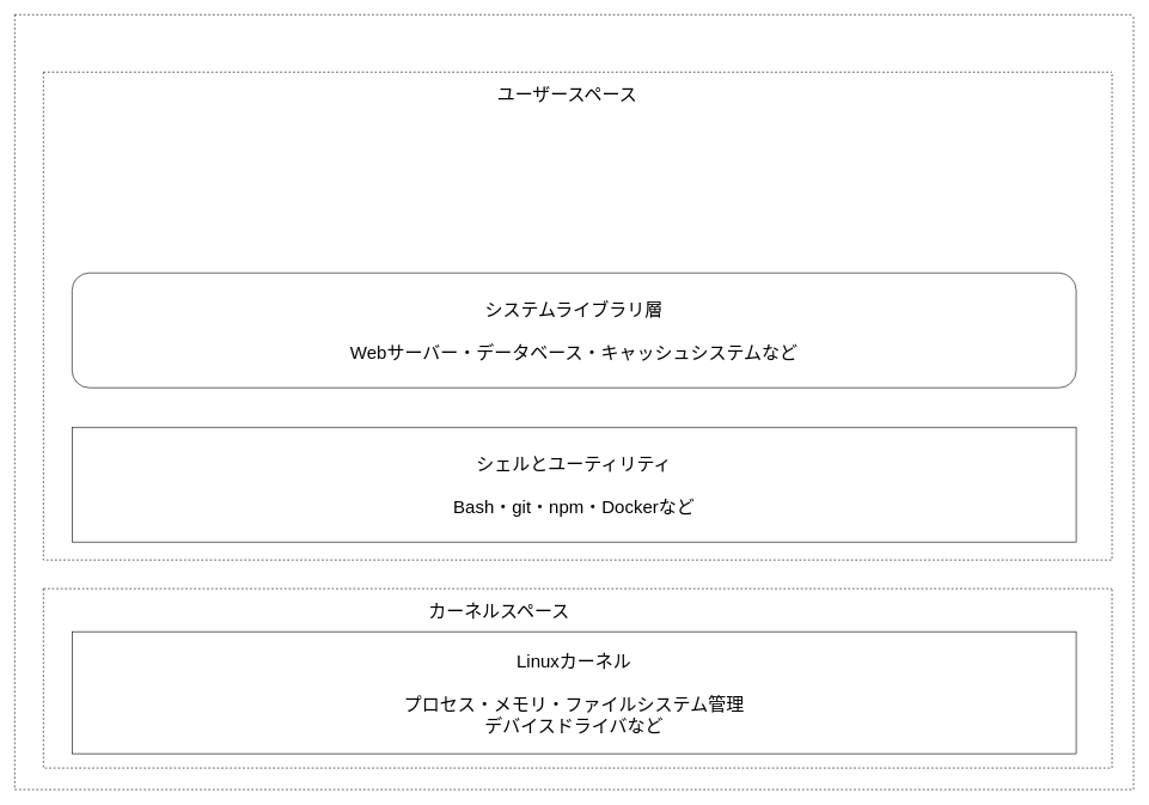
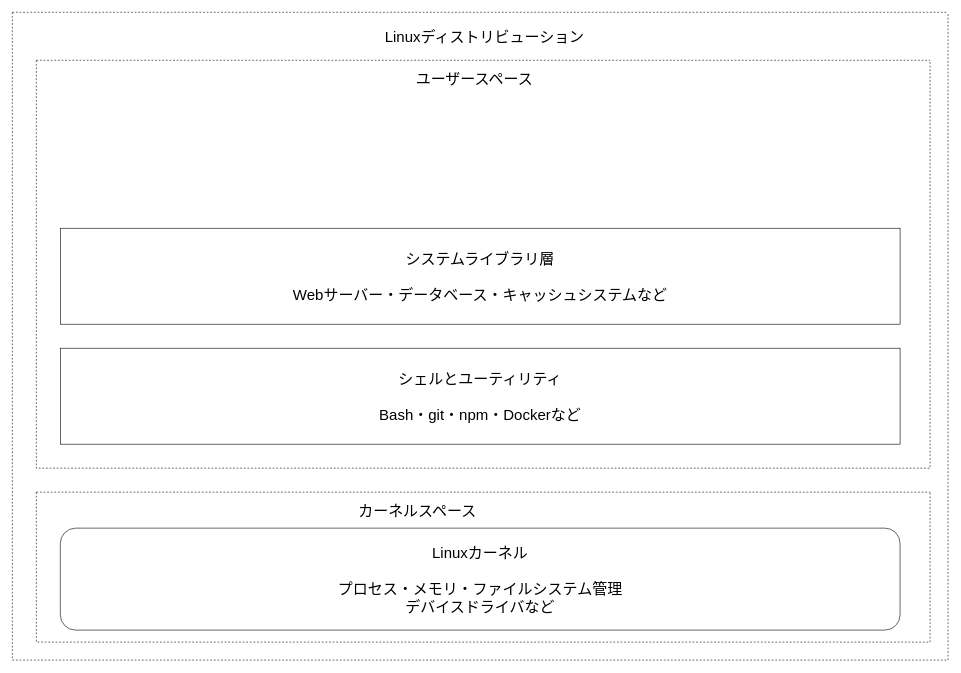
+ <mxCell id="3" value="Linuxディストリビューション" style="text;html=1;align=center;verticalAlign=middle;resizable=0;points=[];autosize=1;strokeColor=none;fillColor=none;fontSize=25;" vertex="1" parent="2"><mxGeometry x="607" y="20" width="360" height="40" as="geometry" /></mxCell>
- <mxCell id="6" value="システムライブラリ層&lt;br&gt;&lt;br&gt;Webサーバー・データベース・キャッシュシステムなど" style="whiteSpace=wrap;html=1;fontSize=25;rounded=1;" vertex="1" parent="4"><mxGeometry x="40" y="280" width="1400" height="160" as="geometry" /></mxCell>
+ <mxCell id="6" value="システムライブラリ層&lt;br&gt;&lt;br&gt;Webサーバー・データベース・キャッシュシステムなど" style="rounded=0;whiteSpace=wrap;html=1;fontSize=25;" vertex="1" parent="4"><mxGeometry x="40" y="280" width="1400" height="160" as="geometry" /></mxCell>
- <mxCell id="7" value="シェルとユーティリティ&lt;br&gt;&lt;br&gt;Bash・git・npm・Dockerなど" style="rounded=0;whiteSpace=wrap;html=1;fontSize=25;" vertex="1" parent="4"><mxGeometry x="40" y="495" width="1400" height="160" as="geometry" /></mxCell>
+ <mxCell id="7" value="シェルとユーティリティ&lt;br&gt;&lt;br&gt;Bash・git・npm・Dockerなど" style="rounded=0;whiteSpace=wrap;html=1;fontSize=25;" vertex="1" parent="4"><mxGeometry x="40" y="480" width="1400" height="160" as="geometry" /></mxCell>
- <mxCell id="10" value="Linuxカーネル&lt;br&gt;&lt;br&gt;プロセス・メモリ・ファイルシステム管理&lt;br&gt;デバイスドライバなど" style="rounded=0;whiteSpace=wrap;html=1;fontSize=25;" vertex="1" parent="8"><mxGeometry x="40" y="60" width="1400" height="170" as="geometry" /></mxCell>
+ <mxCell id="10" value="Linuxカーネル&lt;br&gt;&lt;br&gt;プロセス・メモリ・ファイルシステム管理&lt;br&gt;デバイスドライバなど" style="whiteSpace=wrap;html=1;fontSize=25;rounded=1;" vertex="1" parent="8"><mxGeometry x="40" y="60" width="1400" height="170" as="geometry" /></mxCell>
